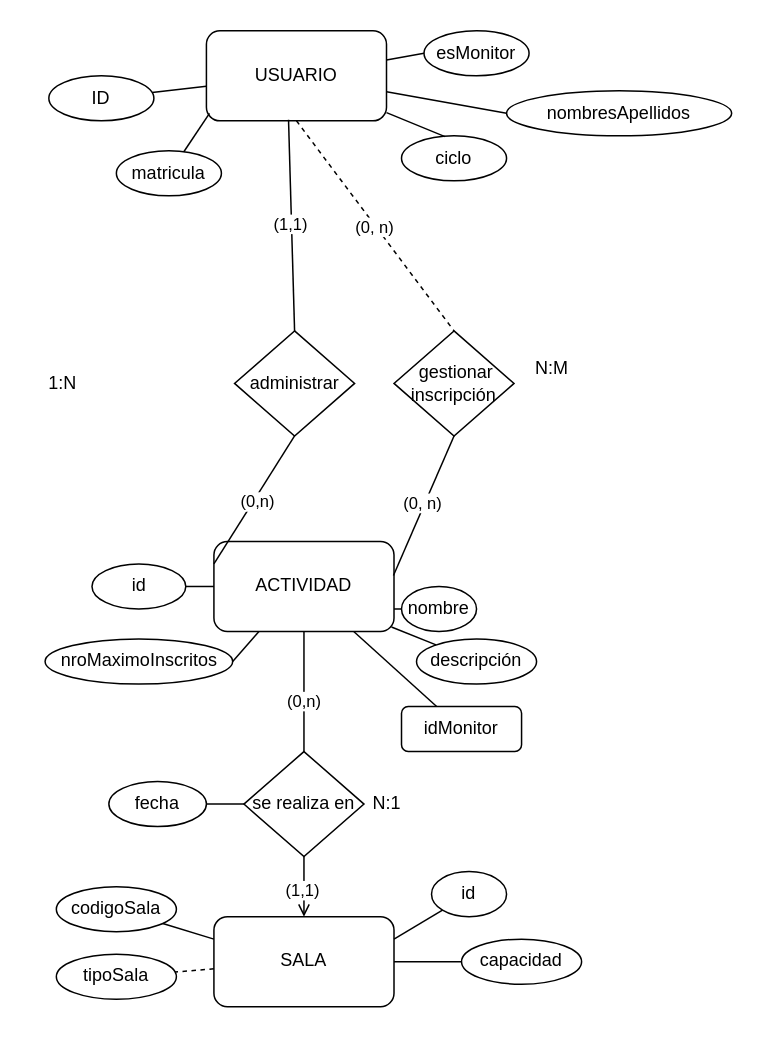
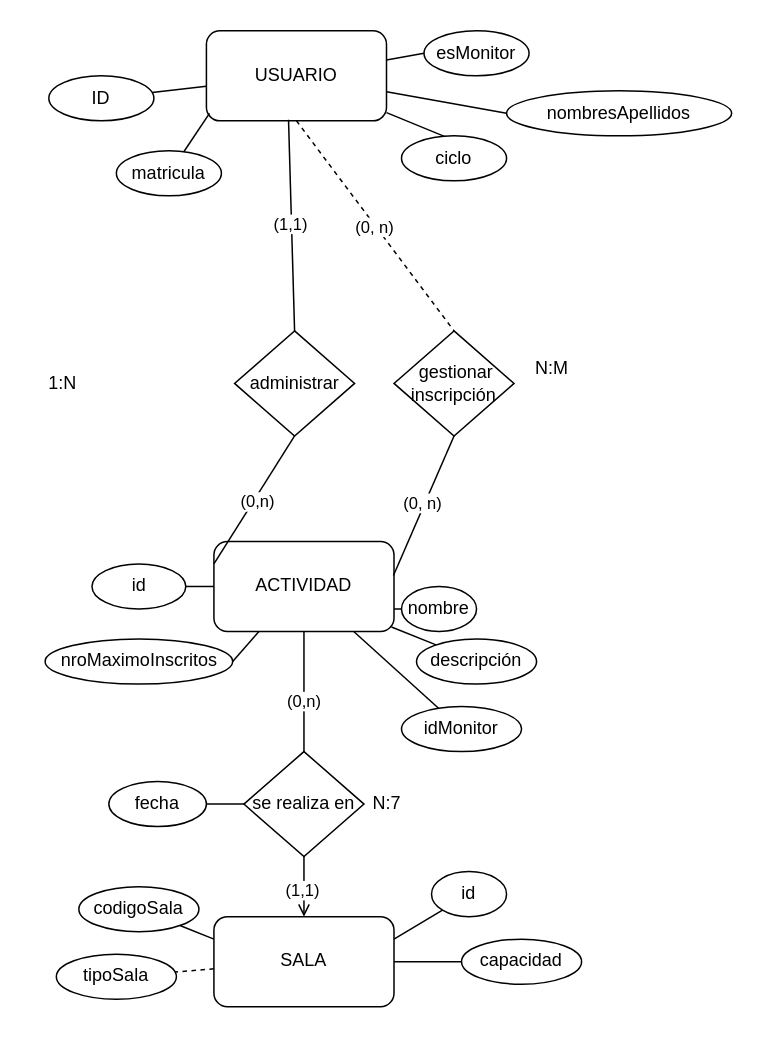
- <mxCell id="34" value="idMonitor" style="whiteSpace=wrap;html=1;rounded=1;" vertex="1" parent="1"><mxGeometry x="267" y="470.3" width="80" height="30" as="geometry" /></mxCell>
+ <mxCell id="34" value="idMonitor" style="ellipse;whiteSpace=wrap;html=1;" vertex="1" parent="1"><mxGeometry x="267" y="470.3" width="80" height="30" as="geometry" /></mxCell>
- <mxCell id="46" value="N:1" style="text;html=1;align=center;verticalAlign=middle;resizable=0;points=[];autosize=1;strokeColor=none;fillColor=none;" vertex="1" parent="1"><mxGeometry x="237" y="520.3" width="40" height="30" as="geometry" /></mxCell>
+ <mxCell id="46" value="N:7" style="text;html=1;align=center;verticalAlign=middle;resizable=0;points=[];autosize=1;strokeColor=none;fillColor=none;" vertex="1" parent="1"><mxGeometry x="237" y="520.3" width="40" height="30" as="geometry" /></mxCell>
- <mxCell id="18" value="codigoSala" style="ellipse;whiteSpace=wrap;html=1;" vertex="1" parent="1"><mxGeometry x="37" y="590.3" width="80" height="30" as="geometry" /></mxCell>
+ <mxCell id="18" value="codigoSala" style="ellipse;whiteSpace=wrap;html=1;" vertex="1" parent="1"><mxGeometry x="52" y="590.3" width="80" height="30" as="geometry" /></mxCell>
